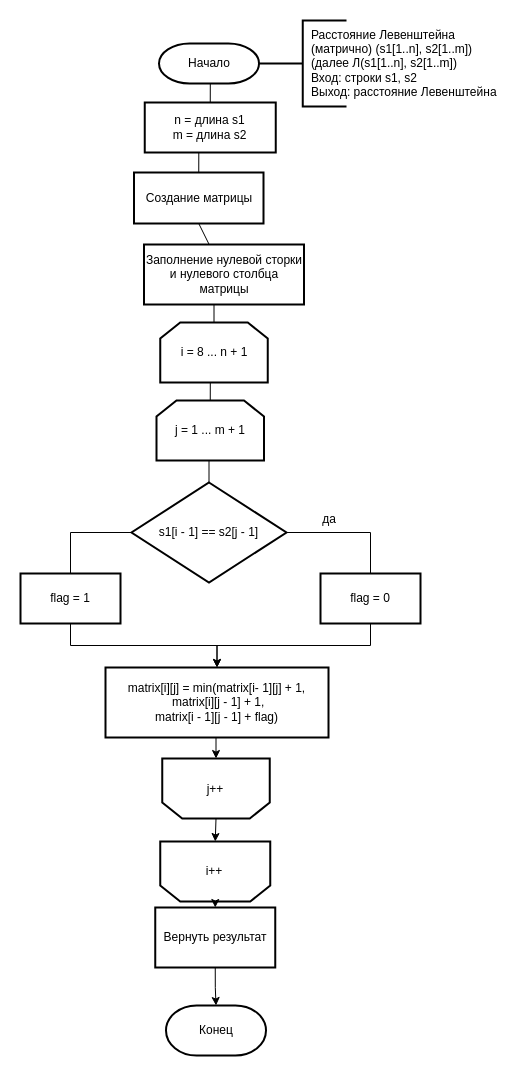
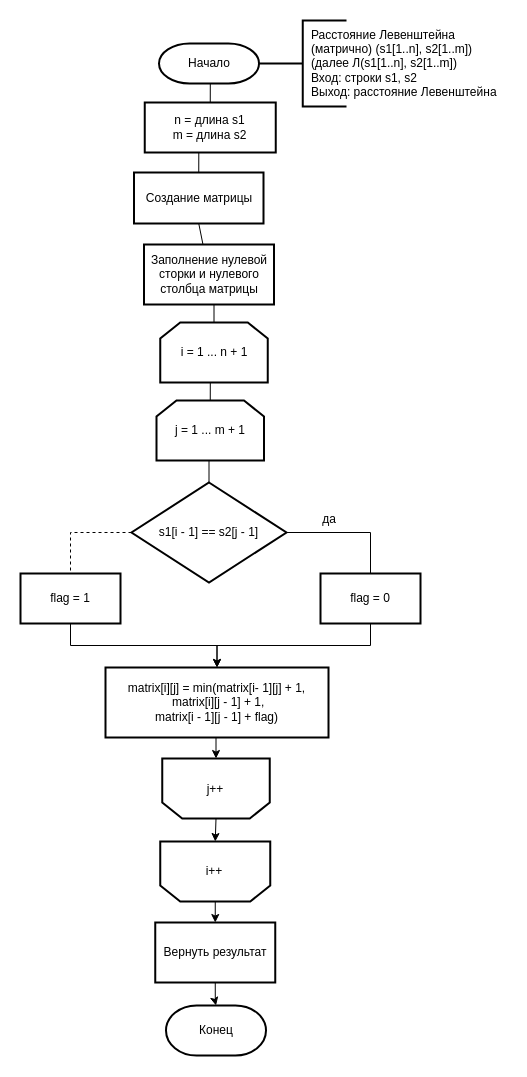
- <mxCell id="12" value="Заполнение нулевой сторки и нулевого столбца матрицы" style="rounded=1;whiteSpace=wrap;html=1;absoluteArcSize=1;arcSize=0;strokeWidth=2;" parent="1" vertex="1"><mxGeometry x="143.5" y="244" width="160" height="60" as="geometry" /></mxCell>
+ <mxCell id="12" value="Заполнение нулевой сторки и нулевого столбца матрицы" style="rounded=1;whiteSpace=wrap;html=1;absoluteArcSize=1;arcSize=0;strokeWidth=2;" parent="1" vertex="1"><mxGeometry x="143.5" y="244" width="130" height="60" as="geometry" /></mxCell>
- <mxCell id="22" value="&lt;span&gt;i = 8 ... n + 1&lt;/span&gt;" style="shape=loopLimit;whiteSpace=wrap;html=1;strokeWidth=2;" parent="1" vertex="1"><mxGeometry x="159.75" y="322" width="107.5" height="60" as="geometry" /></mxCell>
+ <mxCell id="22" value="&lt;span&gt;i = 1 ... n + 1&lt;/span&gt;" style="shape=loopLimit;whiteSpace=wrap;html=1;strokeWidth=2;" parent="1" vertex="1"><mxGeometry x="159.75" y="322" width="107.5" height="60" as="geometry" /></mxCell>
- <mxCell id="8" style="edgeStyle=orthogonalEdgeStyle;rounded=0;orthogonalLoop=1;jettySize=auto;html=1;exitX=0;exitY=0.5;exitDx=0;exitDy=0;exitPerimeter=0;entryX=0.5;entryY=0;entryDx=0;entryDy=0;endArrow=none;endFill=0;" parent="1" source="10" target="16" edge="1"><mxGeometry relative="1" as="geometry" /></mxCell>
+ <mxCell id="8" style="edgeStyle=orthogonalEdgeStyle;rounded=0;orthogonalLoop=1;jettySize=auto;html=1;exitX=0;exitY=0.5;exitDx=0;exitDy=0;exitPerimeter=0;entryX=0.5;entryY=0;entryDx=0;entryDy=0;endArrow=none;endFill=0;dashed=1;" parent="1" source="10" target="16" edge="1"><mxGeometry relative="1" as="geometry" /></mxCell>
- <mxCell id="35" value="Вернуть результат" style="rounded=0;whiteSpace=wrap;html=1;strokeWidth=2;" parent="1" vertex="1"><mxGeometry x="154.75" y="907" width="120" height="60" as="geometry" /></mxCell>
+ <mxCell id="35" value="Вернуть результат" style="rounded=0;whiteSpace=wrap;html=1;strokeWidth=2;" parent="1" vertex="1"><mxGeometry x="154.75" y="922" width="120" height="60" as="geometry" /></mxCell>
